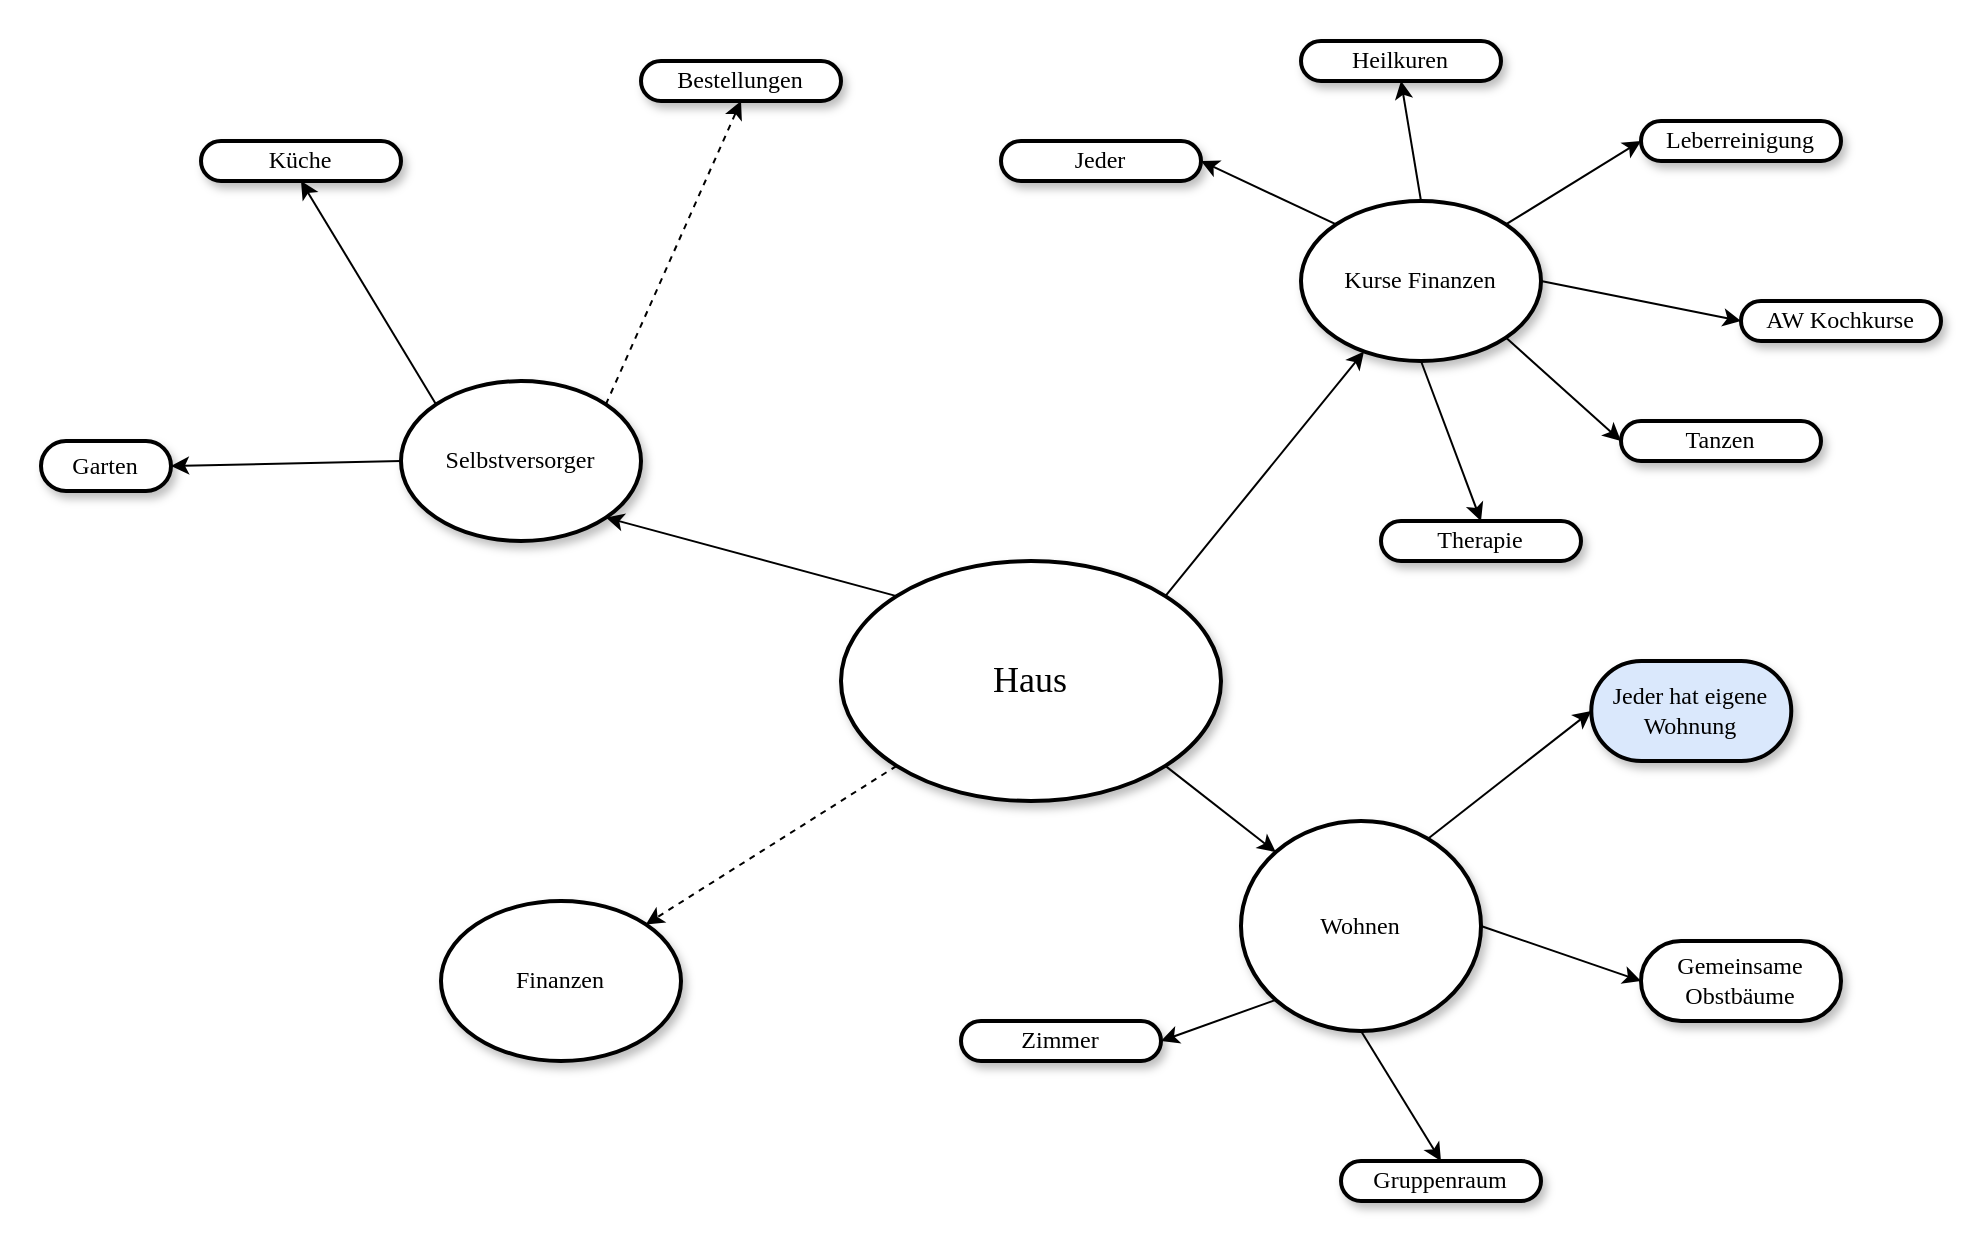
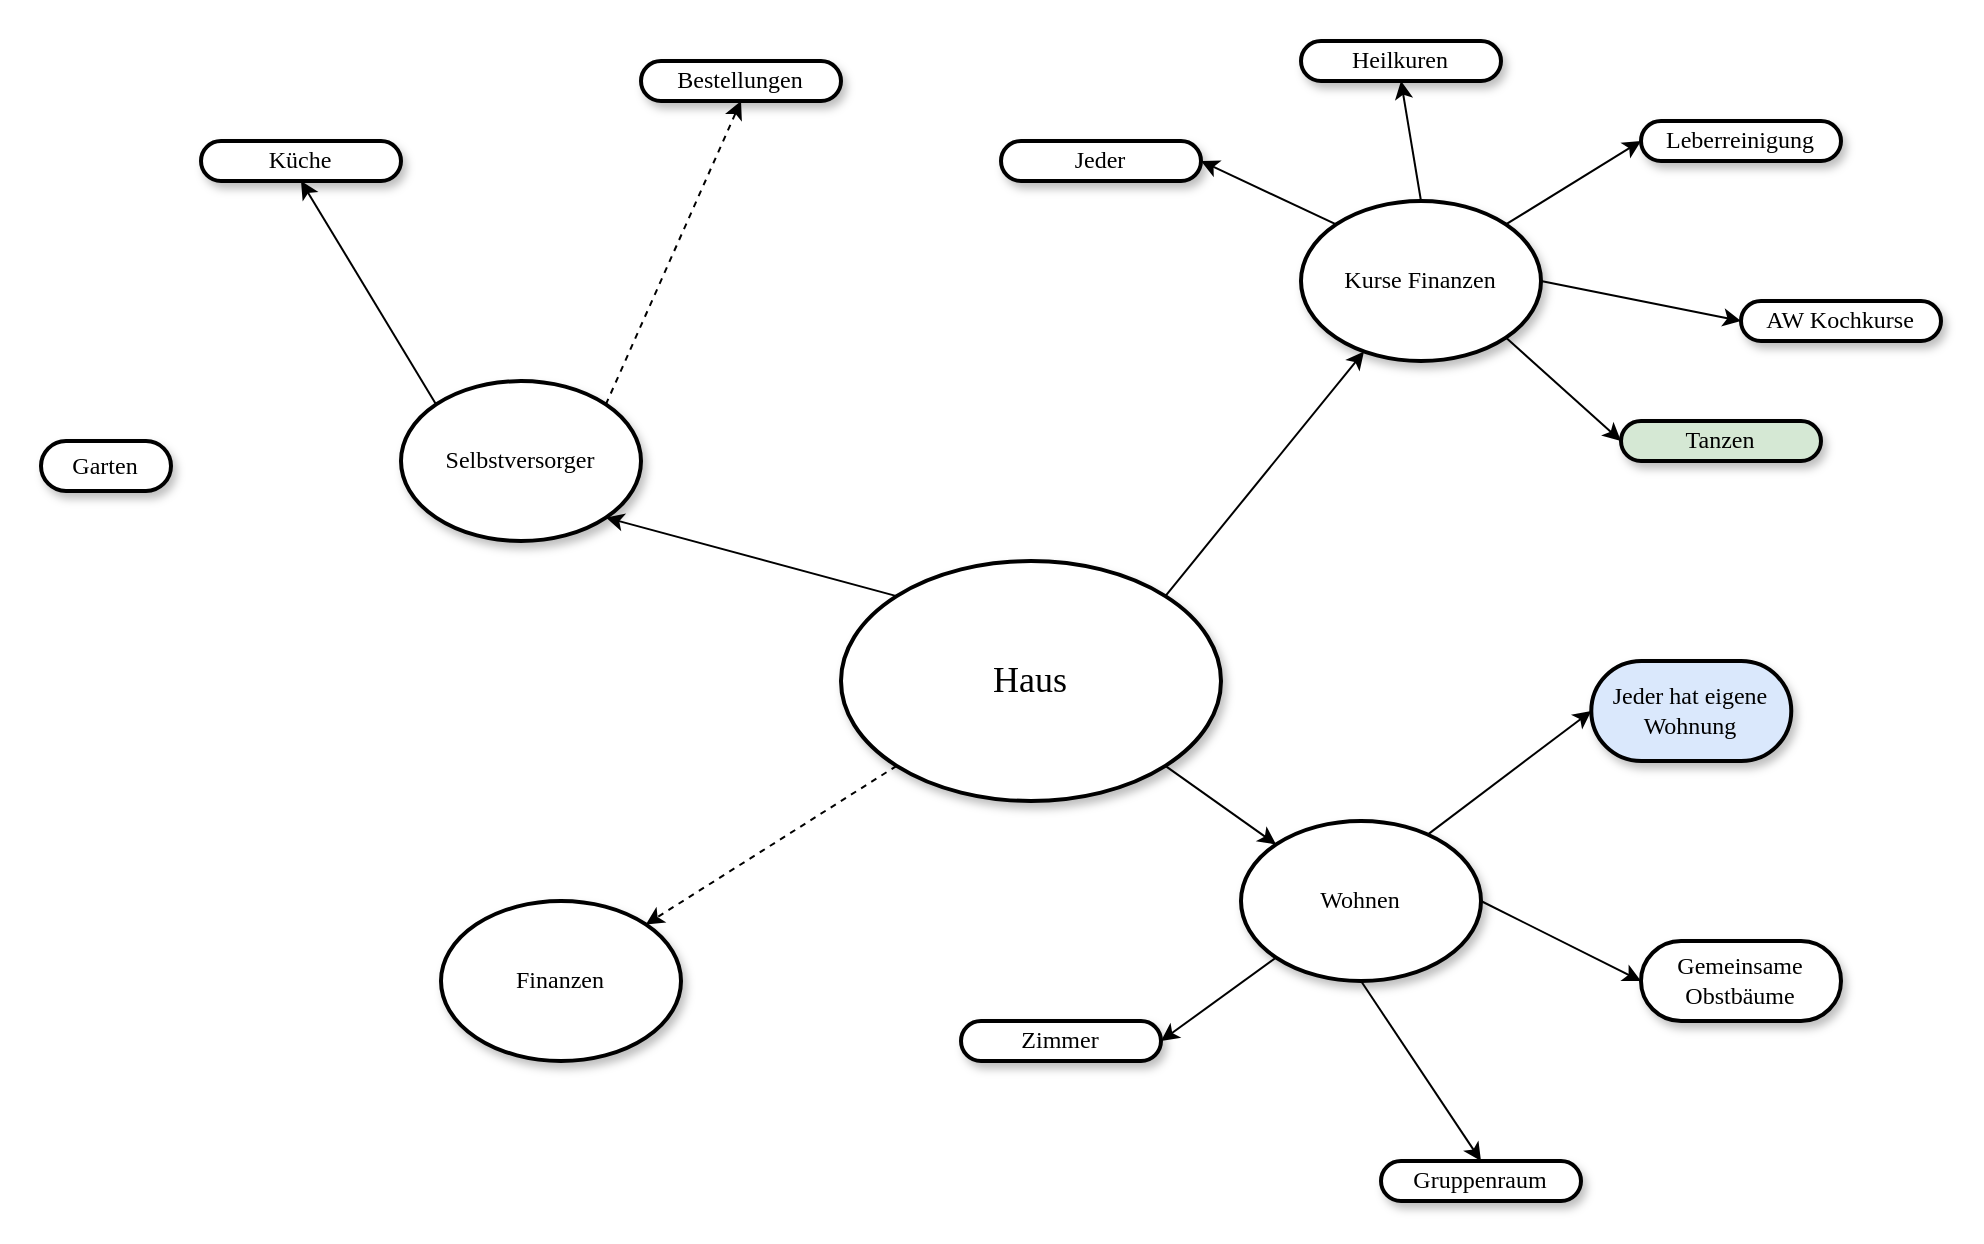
- <mxCell id="36" value="" style="endArrow=classic;html=1;rounded=0;exitX=0.5;exitY=1;exitDx=0;exitDy=0;entryX=0.5;entryY=0;entryDx=0;entryDy=0;" parent="1" source="4" target="35" edge="1"><mxGeometry width="50" height="50" relative="1" as="geometry"><mxPoint x="762.426" y="178.284" as="sourcePoint" /><mxPoint x="820" y="230" as="targetPoint" /></mxGeometry></mxCell>
- <mxCell id="33" value="Tanzen" style="whiteSpace=wrap;html=1;rounded=1;shadow=1;comic=0;labelBackgroundColor=none;strokeWidth=2;fontFamily=Verdana;fontSize=12;align=center;arcSize=50;" parent="1" vertex="1"><mxGeometry x="810" y="210" width="100" height="20" as="geometry" /></mxCell>
+ <mxCell id="33" value="Tanzen" style="whiteSpace=wrap;html=1;rounded=1;shadow=1;comic=0;labelBackgroundColor=none;strokeWidth=2;fontFamily=Verdana;fontSize=12;align=center;arcSize=50;fillColor=#d5e8d4;" parent="1" vertex="1"><mxGeometry x="810" y="210" width="100" height="20" as="geometry" /></mxCell>
- <mxCell id="16" value="" style="endArrow=classic;html=1;rounded=0;exitX=0;exitY=0.5;exitDx=0;exitDy=0;entryX=1;entryY=0.5;entryDx=0;entryDy=0;" parent="1" source="3" target="7" edge="1"><mxGeometry width="50" height="50" relative="1" as="geometry"><mxPoint x="227.574" y="211.716" as="sourcePoint" /><mxPoint x="160" y="100" as="targetPoint" /></mxGeometry></mxCell>
- <mxCell id="35" value="Therapie" style="whiteSpace=wrap;html=1;rounded=1;shadow=1;comic=0;labelBackgroundColor=none;strokeWidth=2;fontFamily=Verdana;fontSize=12;align=center;arcSize=50;" parent="1" vertex="1"><mxGeometry x="690" y="260" width="100" height="20" as="geometry" /></mxCell>
- <mxCell id="6" value="Wohnen" style="ellipse;whiteSpace=wrap;html=1;rounded=1;shadow=1;comic=0;labelBackgroundColor=none;strokeWidth=2;fontFamily=Verdana;fontSize=12;align=center;" parent="1" vertex="1"><mxGeometry x="620" y="410" width="120" height="105" as="geometry" /></mxCell>
+ <mxCell id="6" value="Wohnen" style="ellipse;whiteSpace=wrap;html=1;rounded=1;shadow=1;comic=0;labelBackgroundColor=none;strokeWidth=2;fontFamily=Verdana;fontSize=12;align=center;" parent="1" vertex="1"><mxGeometry x="620" y="410" width="120" height="80" as="geometry" /></mxCell>
- <mxCell id="25" value="Gruppenraum" style="whiteSpace=wrap;html=1;rounded=1;shadow=1;comic=0;labelBackgroundColor=none;strokeWidth=2;fontFamily=Verdana;fontSize=12;align=center;arcSize=50;" parent="1" vertex="1"><mxGeometry x="670" y="580" width="100" height="20" as="geometry" /></mxCell>
+ <mxCell id="25" value="Gruppenraum" style="whiteSpace=wrap;html=1;rounded=1;shadow=1;comic=0;labelBackgroundColor=none;strokeWidth=2;fontFamily=Verdana;fontSize=12;align=center;arcSize=50;" parent="1" vertex="1"><mxGeometry x="690" y="580" width="100" height="20" as="geometry" /></mxCell>
